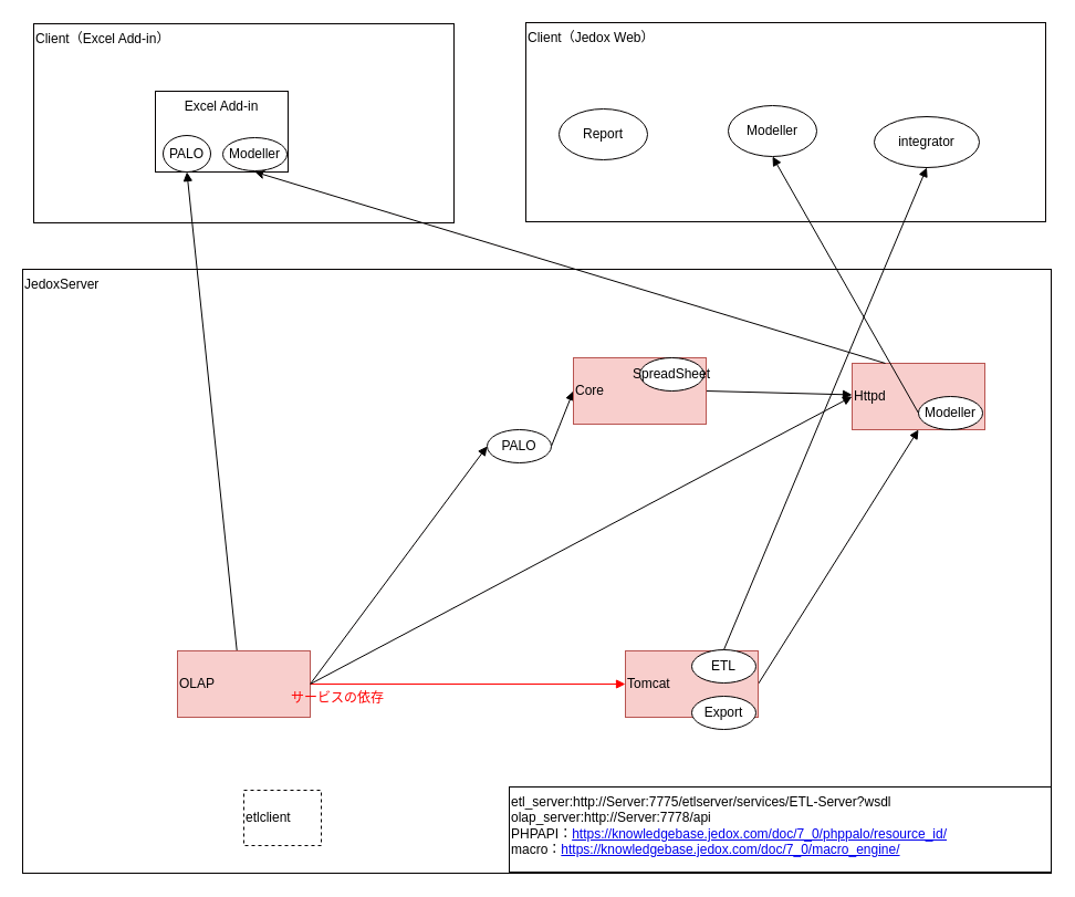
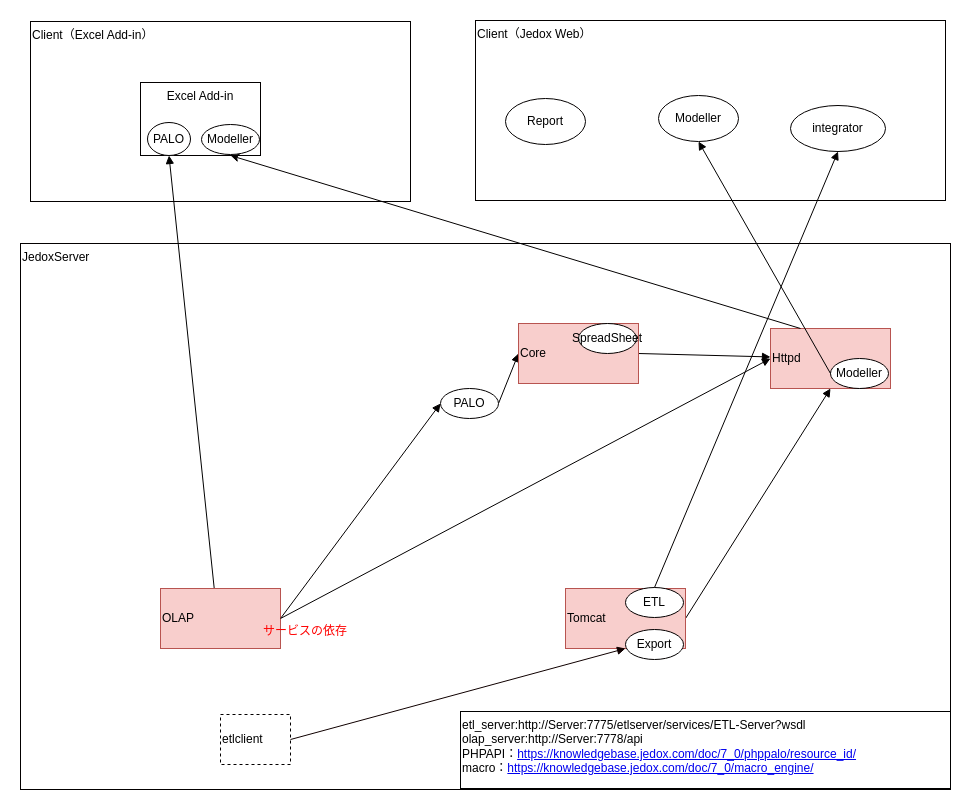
- <mxCell id="3" style="edgeStyle=none;rounded=0;html=1;exitX=1;exitY=0.5;endArrow=block;endFill=1;jettySize=auto;orthogonalLoop=1;strokeColor=#FF0000;fontSize=24;fontColor=#FF0000;" parent="1" source="7" target="9" edge="1"><mxGeometry relative="1" as="geometry" /></mxCell>
+ <mxCell id="21" style="edgeStyle=none;rounded=0;html=1;exitX=1;exitY=0.5;entryX=0.5;entryY=1;endArrow=block;endFill=1;jettySize=auto;orthogonalLoop=1;strokeColor=#0F0000;fontSize=24;fontColor=#000000;" parent="1" source="22" target="9" edge="1"><mxGeometry relative="1" as="geometry"><mxPoint x="479" y="581" as="targetPoint" /></mxGeometry></mxCell>
